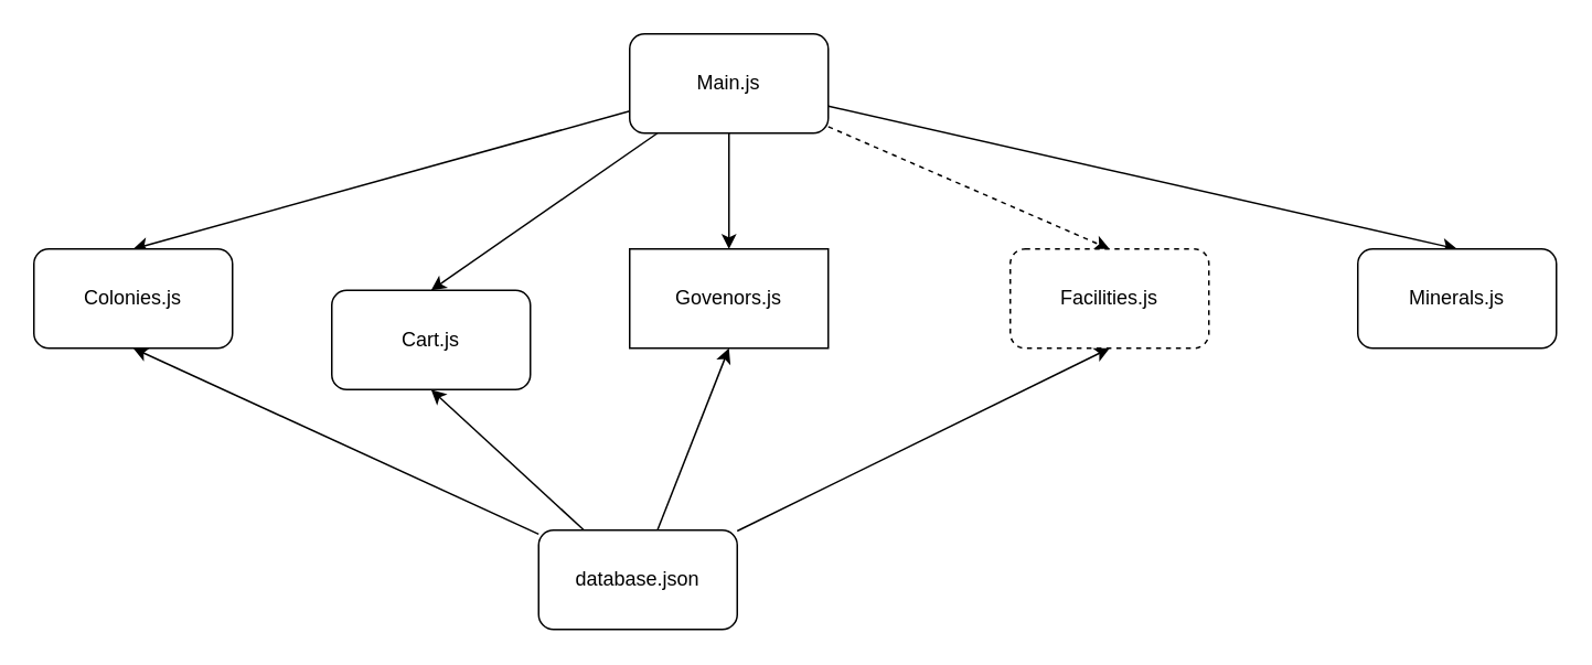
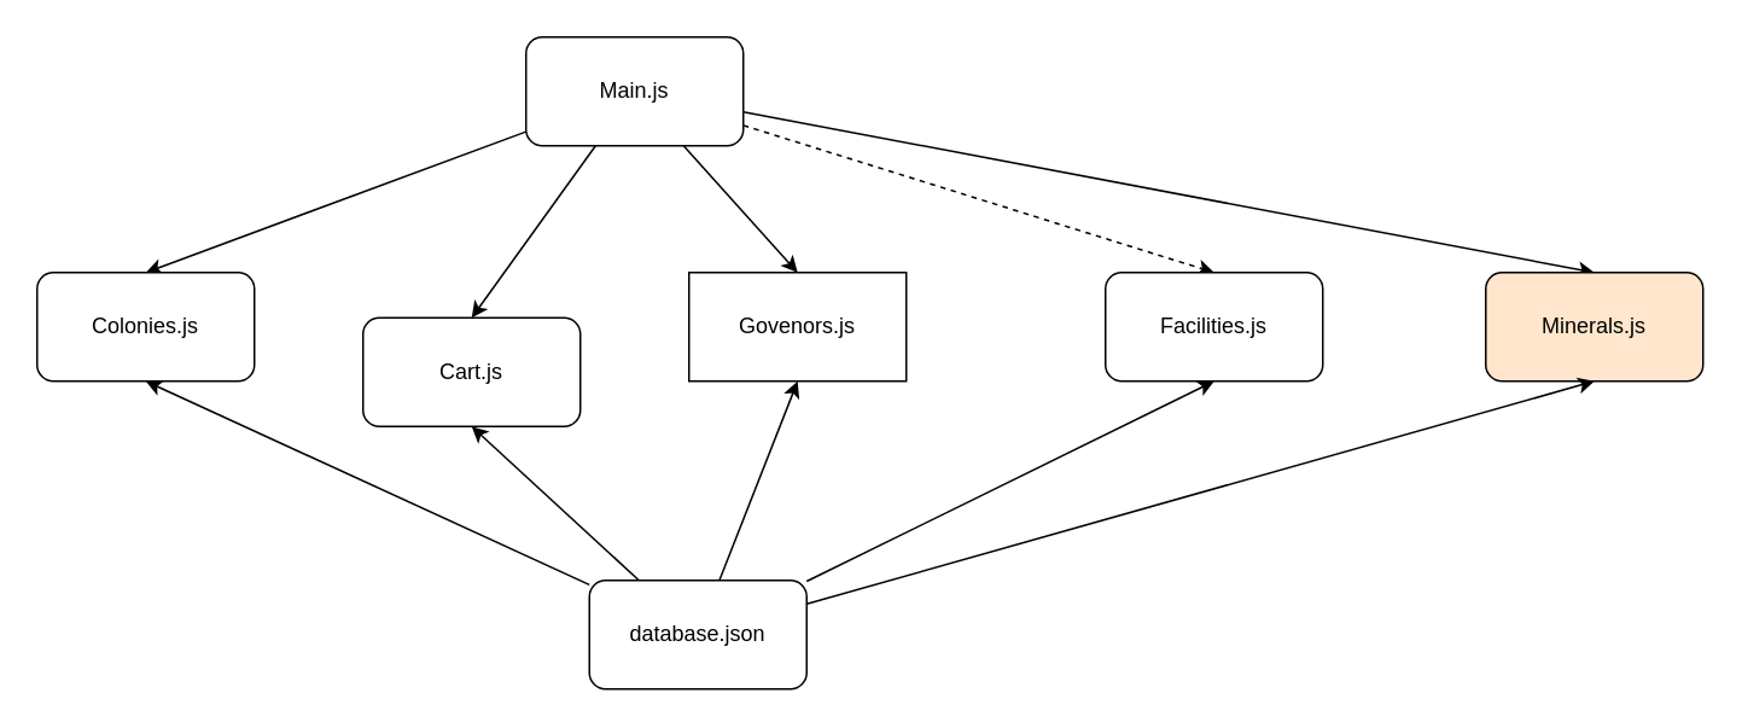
- <mxCell id="7" value="Main.js" style="rounded=1;whiteSpace=wrap;html=1;" vertex="1" parent="1"><mxGeometry x="380" y="20" width="120" height="60" as="geometry" /></mxCell>
+ <mxCell id="7" value="Main.js" style="rounded=1;whiteSpace=wrap;html=1;" vertex="1" parent="1"><mxGeometry x="290" y="20" width="120" height="60" as="geometry" /></mxCell>
- <mxCell id="10" value="Facilities.js" style="rounded=1;whiteSpace=wrap;html=1;dashed=1;" vertex="1" parent="1"><mxGeometry x="610" y="150" width="120" height="60" as="geometry" /></mxCell>
+ <mxCell id="10" value="Facilities.js" style="rounded=1;whiteSpace=wrap;html=1;" vertex="1" parent="1"><mxGeometry x="610" y="150" width="120" height="60" as="geometry" /></mxCell>
- <mxCell id="12" value="Minerals.js" style="rounded=1;whiteSpace=wrap;html=1;" vertex="1" parent="1"><mxGeometry x="820" y="150" width="120" height="60" as="geometry" /></mxCell>
+ <mxCell id="12" value="Minerals.js" style="rounded=1;whiteSpace=wrap;html=1;fillColor=#ffe6cc;" vertex="1" parent="1"><mxGeometry x="820" y="150" width="120" height="60" as="geometry" /></mxCell>
+ <mxCell id="17" style="edgeStyle=none;html=1;entryX=0.5;entryY=1;entryDx=0;entryDy=0;" edge="1" parent="1" source="18" target="12"><mxGeometry relative="1" as="geometry" /></mxCell>
